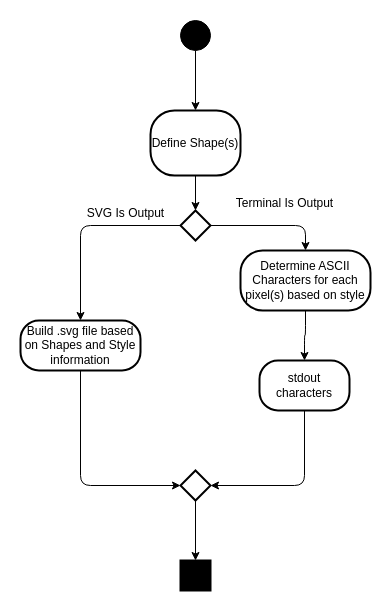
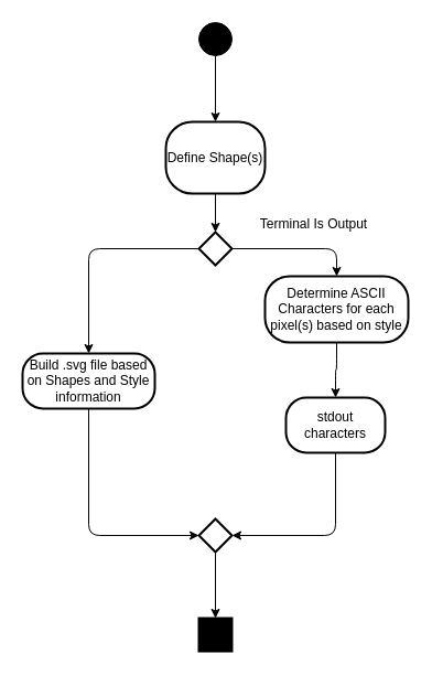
- <mxCell id="17" value="SVG Is Output" style="text;html=1;align=center;verticalAlign=middle;resizable=0;points=[];autosize=1;strokeColor=none;fillColor=none;" vertex="1" parent="1"><mxGeometry x="75" y="198" width="100" height="30" as="geometry" /></mxCell>
